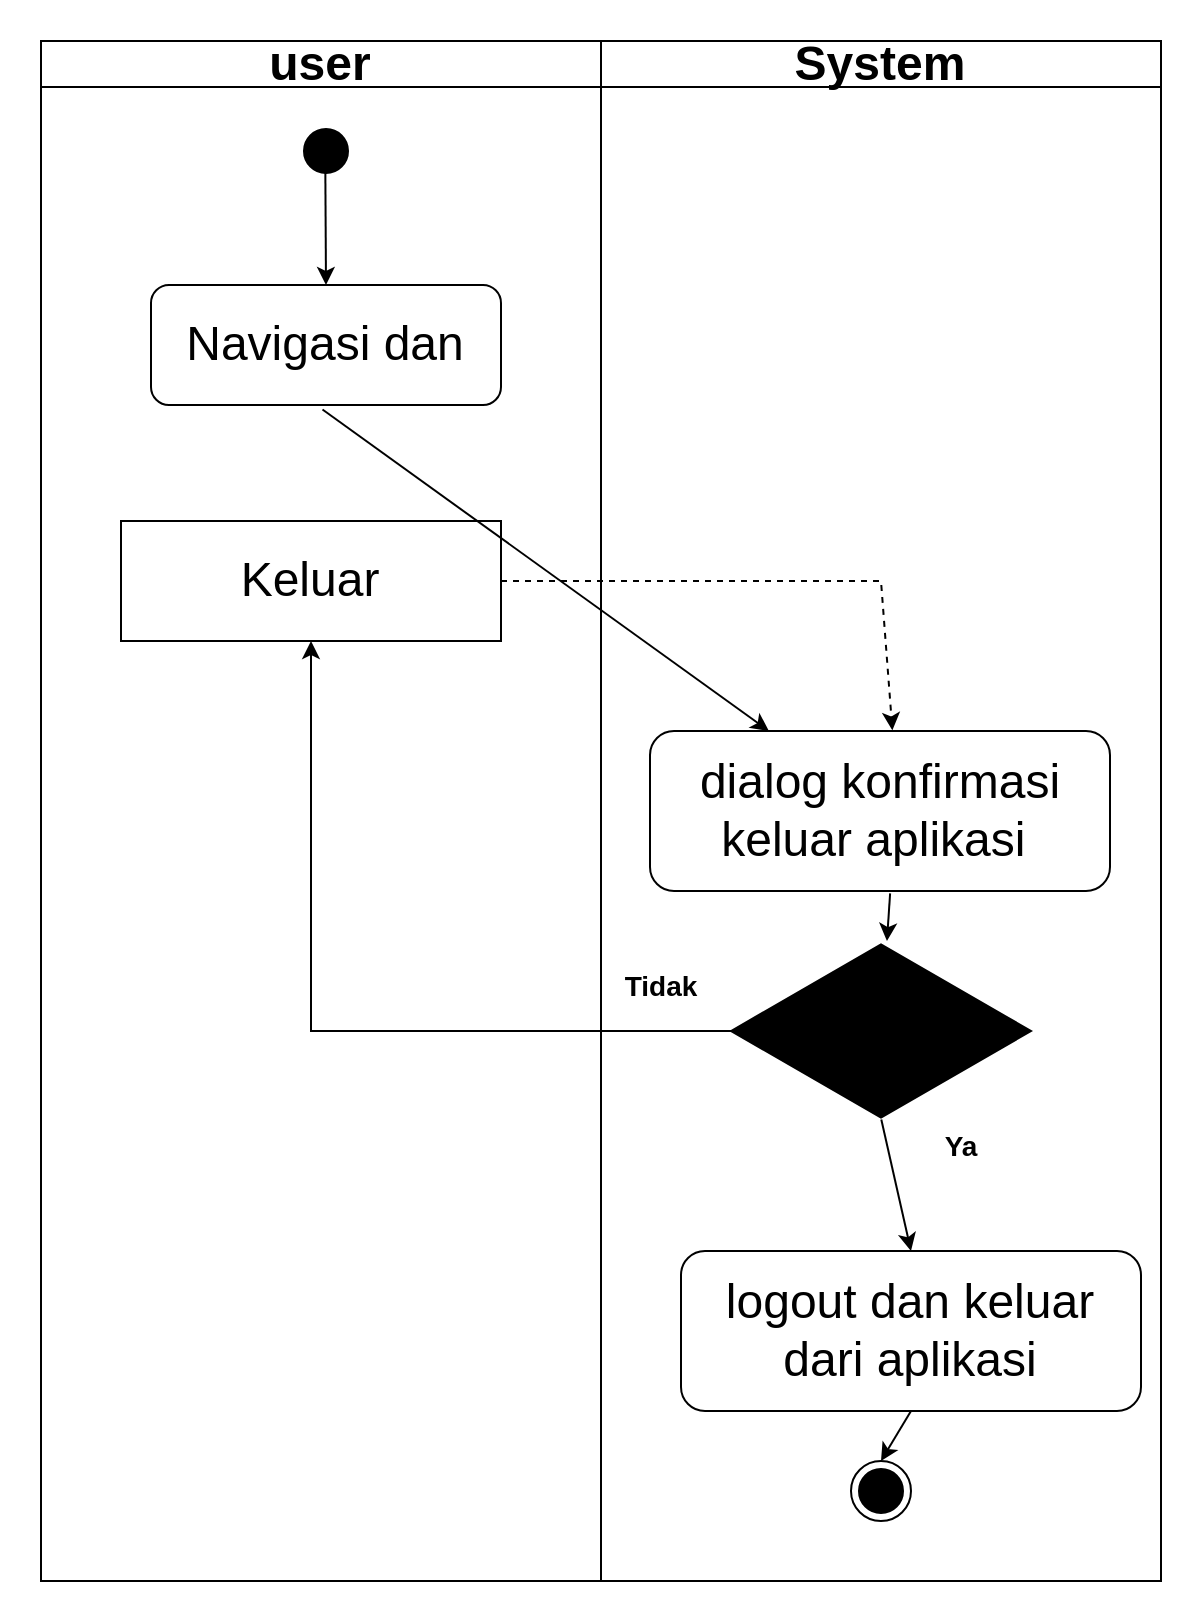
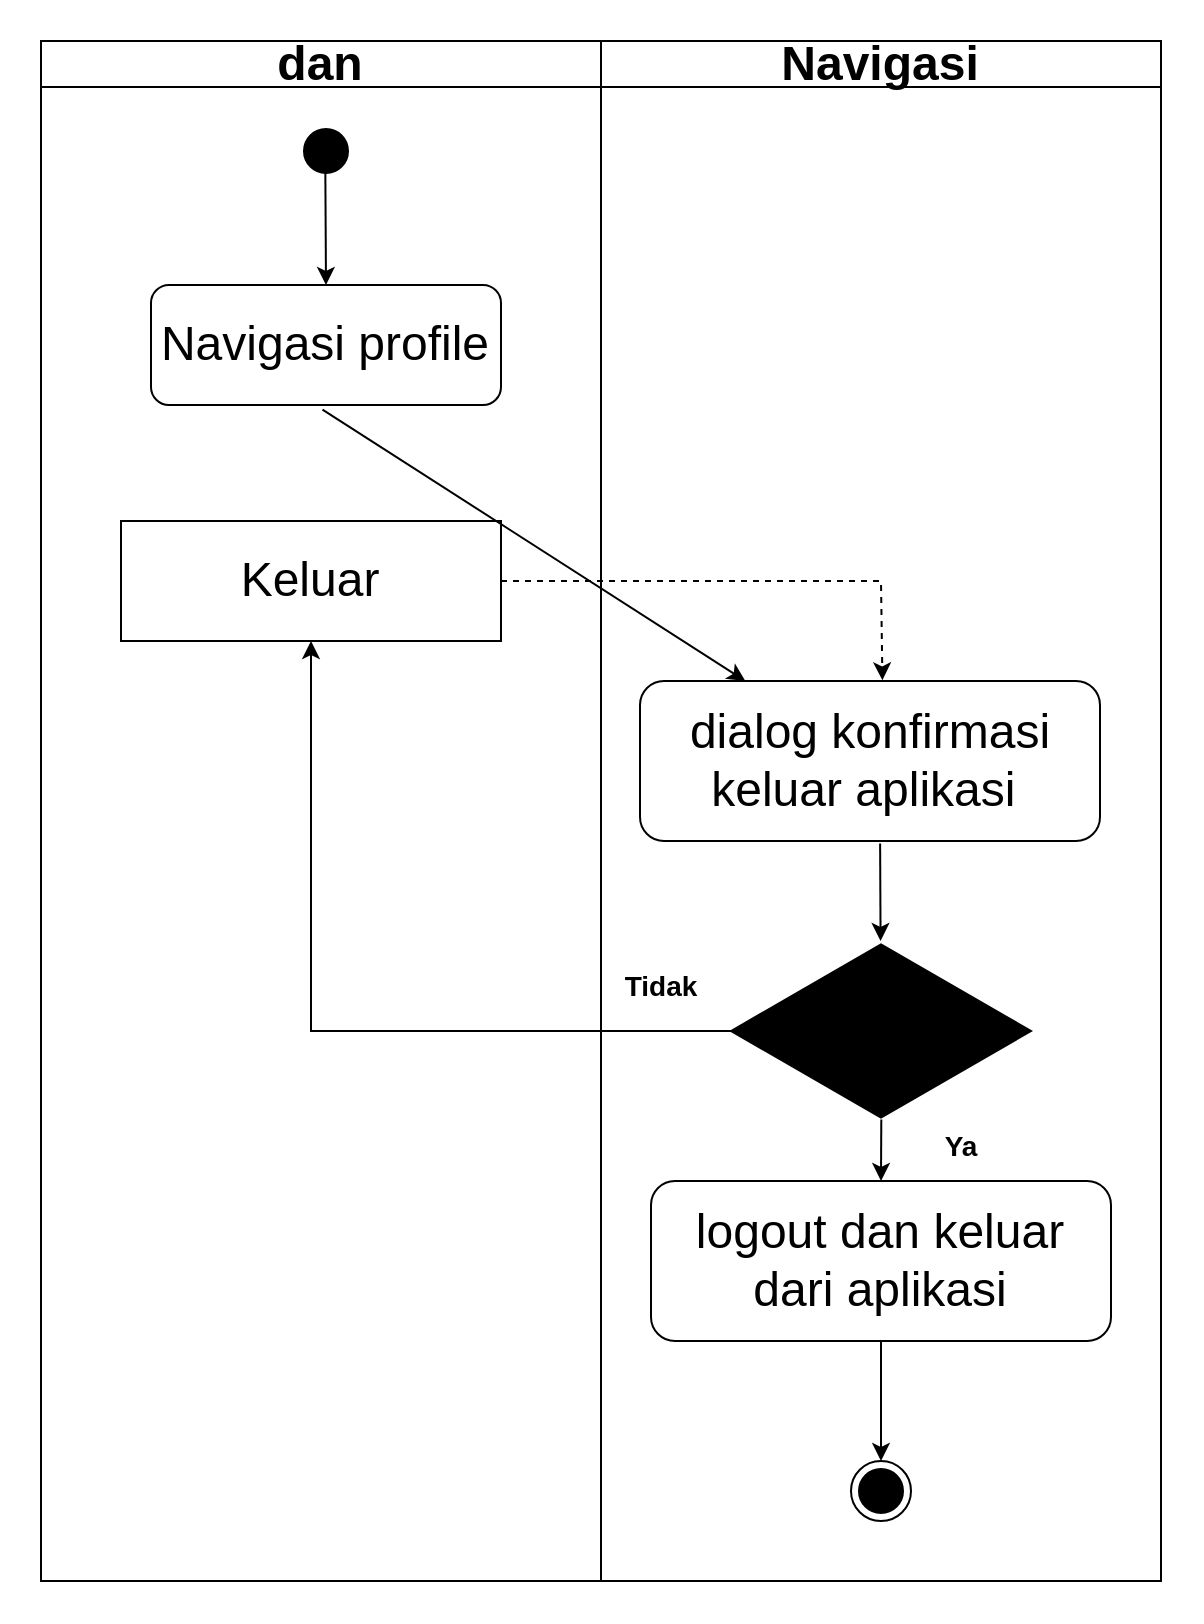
- <mxCell id="2" value="user" style="swimlane;whiteSpace=wrap;fontSize=24;startSize=23;" parent="1" vertex="1"><mxGeometry x="20" y="20" width="280" height="770" as="geometry" /></mxCell>
+ <mxCell id="2" value="dan" style="swimlane;whiteSpace=wrap;fontSize=24;startSize=23;" parent="1" vertex="1"><mxGeometry x="20" y="20" width="280" height="770" as="geometry" /></mxCell>
- <mxCell id="8" value="System" style="swimlane;whiteSpace=wrap;startSize=23;fontSize=24;" parent="1" vertex="1"><mxGeometry x="300" y="20" width="280" height="770" as="geometry" /></mxCell>
+ <mxCell id="8" value="Navigasi" style="swimlane;whiteSpace=wrap;startSize=23;fontSize=24;" parent="1" vertex="1"><mxGeometry x="300" y="20" width="280" height="770" as="geometry" /></mxCell>
- <mxCell id="4" value="&lt;font style=&quot;font-size: 24px&quot;&gt;Navigasi dan&lt;/font&gt;" style="rounded=1;whiteSpace=wrap;html=1;" parent="2" vertex="1"><mxGeometry x="55" y="122" width="175" height="60" as="geometry" /></mxCell>
+ <mxCell id="4" value="&lt;font style=&quot;font-size: 24px&quot;&gt;Navigasi profile&lt;/font&gt;" style="rounded=1;whiteSpace=wrap;html=1;" parent="2" vertex="1"><mxGeometry x="55" y="122" width="175" height="60" as="geometry" /></mxCell>
- <mxCell id="9" value="&lt;span style=&quot;font-size: 24px&quot;&gt;dialog konfirmasi keluar aplikasi&amp;nbsp;&lt;/span&gt;" style="rounded=1;whiteSpace=wrap;html=1;" parent="8" vertex="1"><mxGeometry x="24.5" y="345" width="230" height="80" as="geometry" /></mxCell>
+ <mxCell id="9" value="&lt;span style=&quot;font-size: 24px&quot;&gt;dialog konfirmasi keluar aplikasi&amp;nbsp;&lt;/span&gt;" style="rounded=1;whiteSpace=wrap;html=1;" parent="8" vertex="1"><mxGeometry x="19.5" y="320" width="230" height="80" as="geometry" /></mxCell>
- <mxCell id="13" value="&lt;span style=&quot;font-size: 24px&quot;&gt;logout dan keluar dari aplikasi&lt;/span&gt;" style="rounded=1;whiteSpace=wrap;html=1;" vertex="1" parent="8"><mxGeometry x="40" y="605" width="230" height="80" as="geometry" /></mxCell>
+ <mxCell id="13" value="&lt;span style=&quot;font-size: 24px&quot;&gt;logout dan keluar dari aplikasi&lt;/span&gt;" style="rounded=1;whiteSpace=wrap;html=1;" vertex="1" parent="8"><mxGeometry x="25" y="570" width="230" height="80" as="geometry" /></mxCell>
